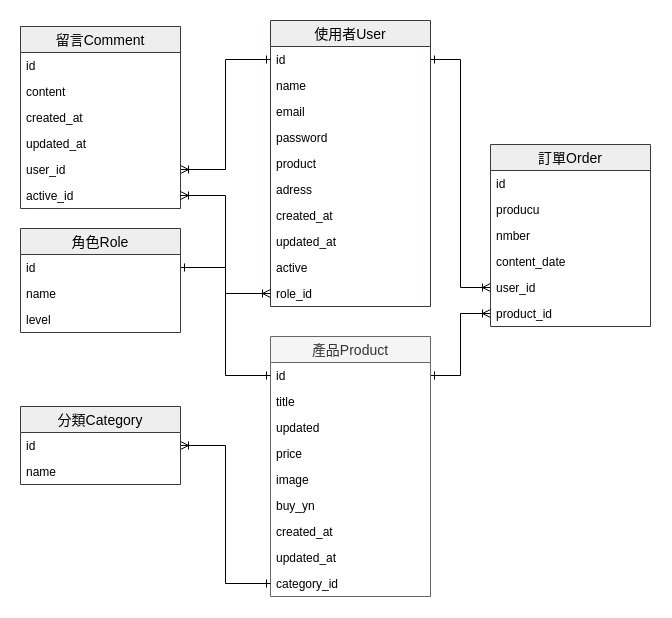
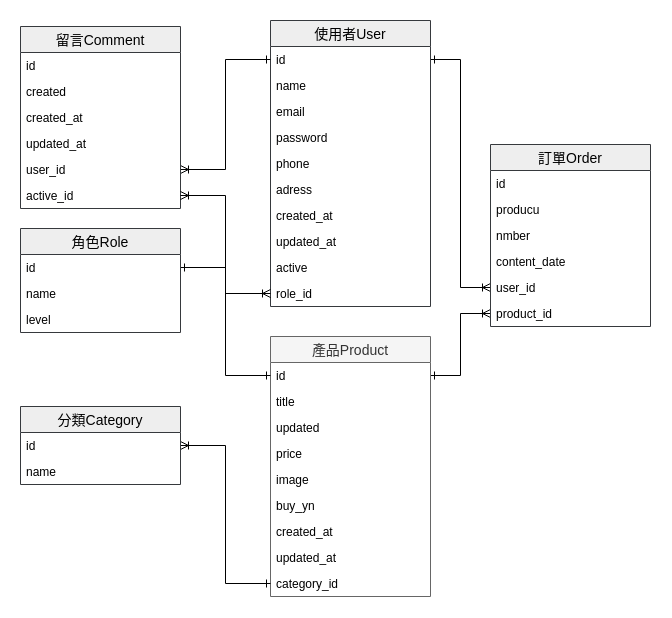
- <mxCell id="40" value="content" style="text;strokeColor=none;fillColor=none;spacingLeft=4;spacingRight=4;overflow=hidden;rotatable=0;points=[[0,0.5],[1,0.5]];portConstraint=eastwest;fontSize=12;" parent="38" vertex="1"><mxGeometry y="52" width="160" height="26" as="geometry" /></mxCell>
+ <mxCell id="40" value="created" style="text;strokeColor=none;fillColor=none;spacingLeft=4;spacingRight=4;overflow=hidden;rotatable=0;points=[[0,0.5],[1,0.5]];portConstraint=eastwest;fontSize=12;" parent="38" vertex="1"><mxGeometry y="52" width="160" height="26" as="geometry" /></mxCell>
- <mxCell id="8" value="product" style="text;strokeColor=none;fillColor=none;spacingLeft=4;spacingRight=4;overflow=hidden;rotatable=0;points=[[0,0.5],[1,0.5]];portConstraint=eastwest;fontSize=12;" parent="3" vertex="1"><mxGeometry y="130" width="160" height="26" as="geometry" /></mxCell>
+ <mxCell id="8" value="phone" style="text;strokeColor=none;fillColor=none;spacingLeft=4;spacingRight=4;overflow=hidden;rotatable=0;points=[[0,0.5],[1,0.5]];portConstraint=eastwest;fontSize=12;" parent="3" vertex="1"><mxGeometry y="130" width="160" height="26" as="geometry" /></mxCell>
